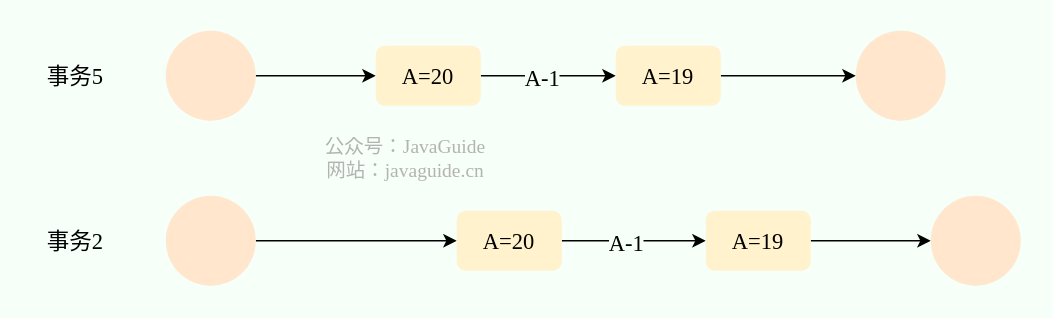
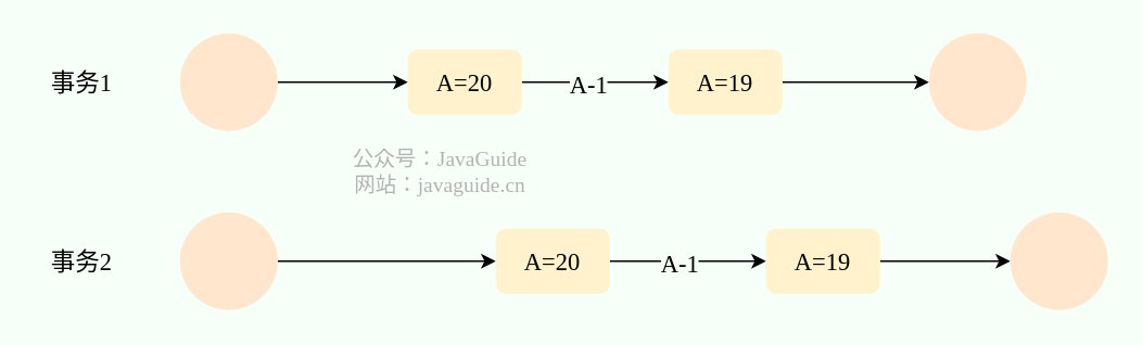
- <mxCell id="10" value="事务5" style="text;html=1;strokeColor=none;fillColor=none;align=center;verticalAlign=middle;whiteSpace=wrap;rounded=0;fontSize=15;fontFamily=JetBrains Mono;fontSource=https%3A%2F%2Ffonts.googleapis.com%2Fcss%3Ffamily%3DJetBrains%2BMono;" vertex="1" parent="1"><mxGeometry x="20" y="35" width="60" height="30" as="geometry" /></mxCell>
+ <mxCell id="10" value="事务1" style="text;html=1;strokeColor=none;fillColor=none;align=center;verticalAlign=middle;whiteSpace=wrap;rounded=0;fontSize=15;fontFamily=JetBrains Mono;fontSource=https%3A%2F%2Ffonts.googleapis.com%2Fcss%3Ffamily%3DJetBrains%2BMono;" vertex="1" parent="1"><mxGeometry x="20" y="35" width="60" height="30" as="geometry" /></mxCell>
